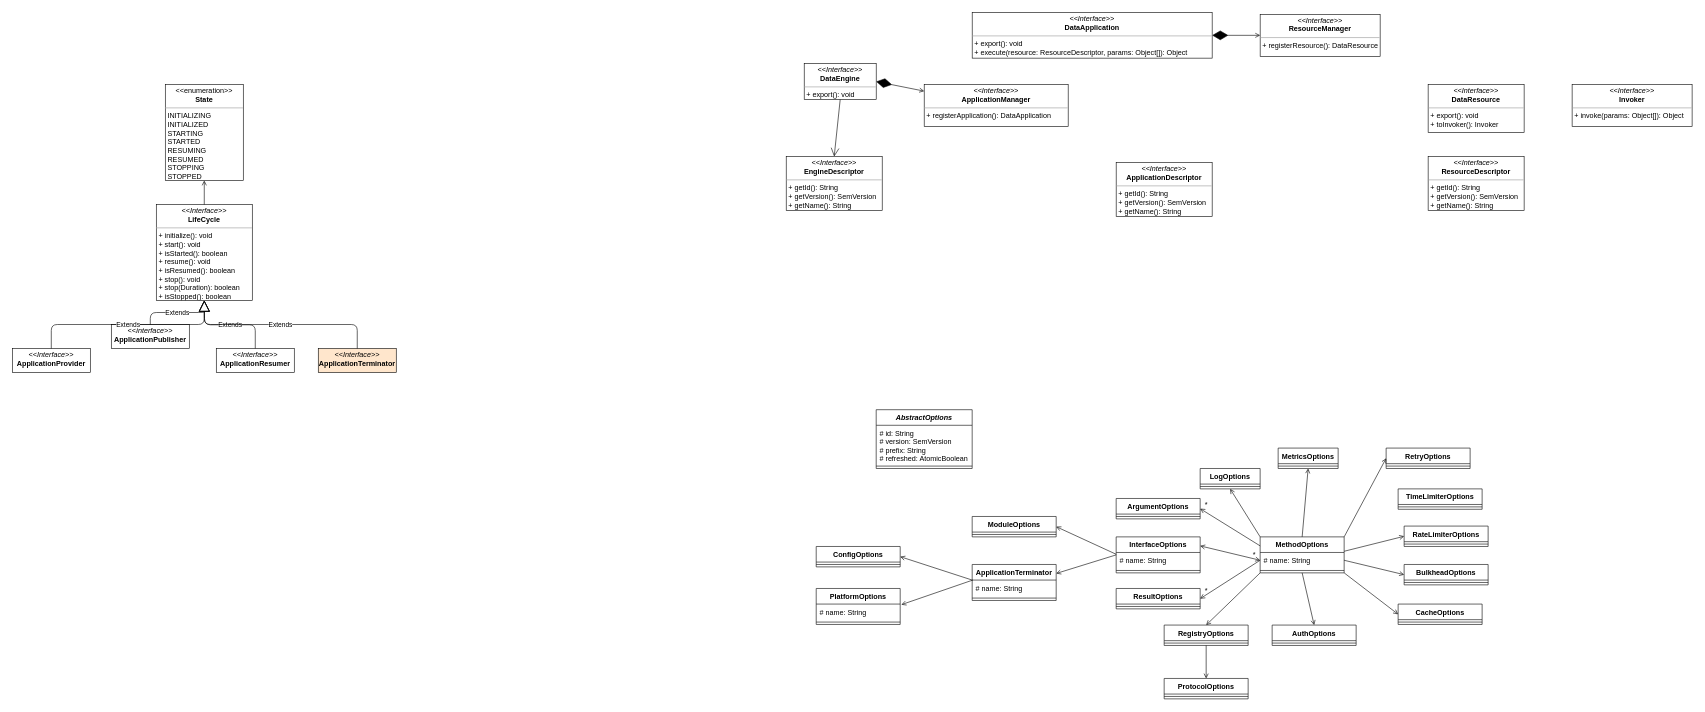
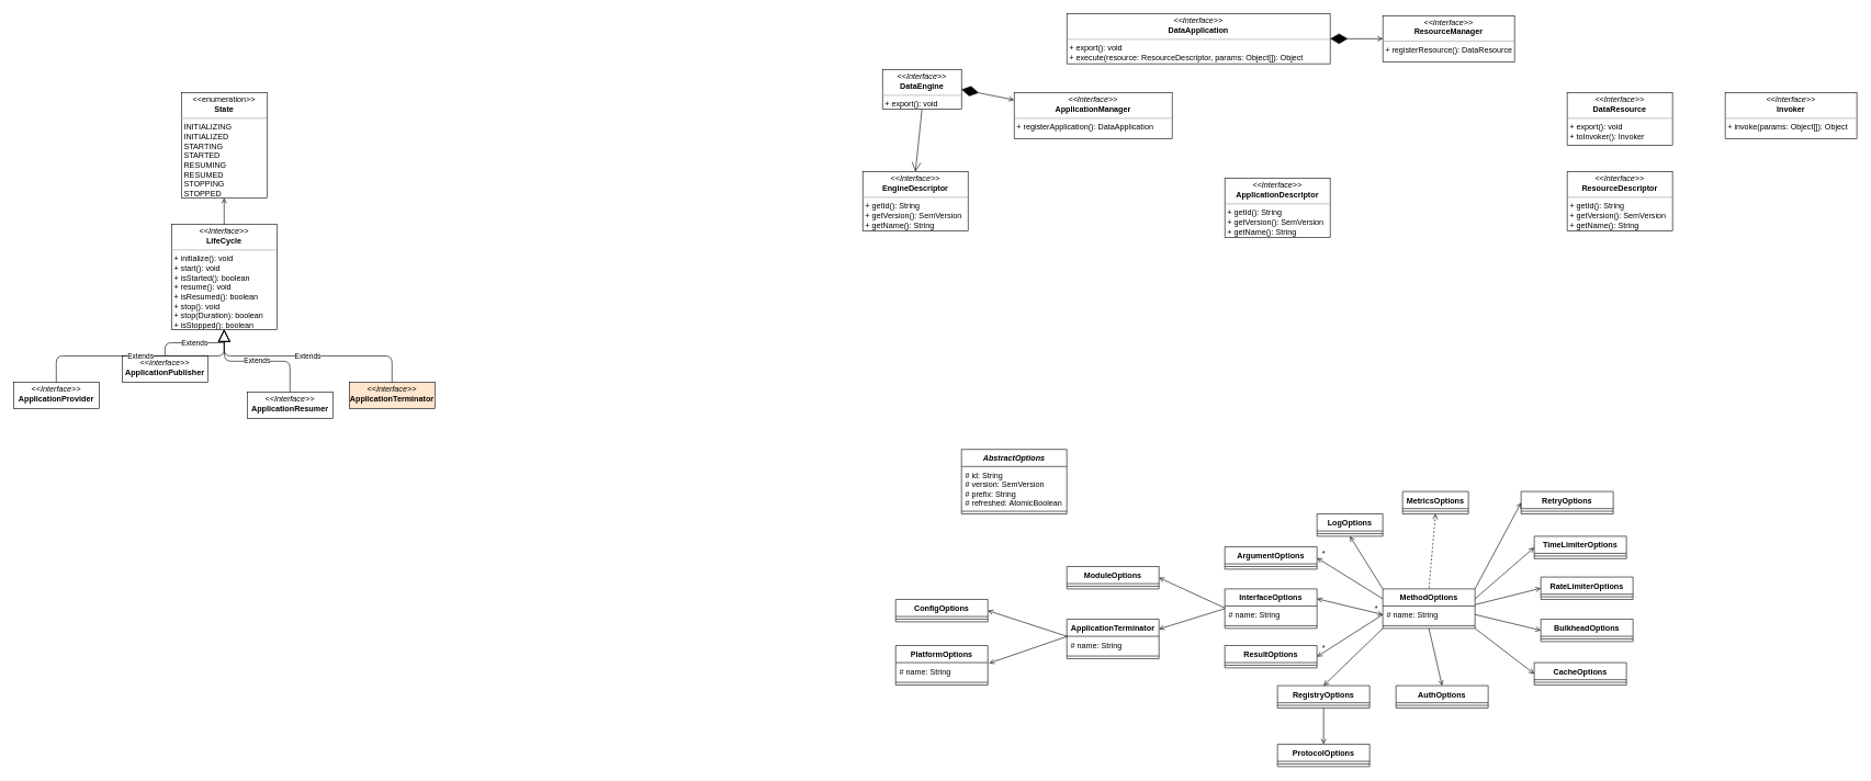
- <mxCell id="118" value="&lt;p style=&quot;margin: 0px ; margin-top: 4px ; text-align: center&quot;&gt;&lt;i&gt;&amp;lt;&amp;lt;Interface&amp;gt;&amp;gt;&lt;/i&gt;&lt;br&gt;&lt;b&gt;ApplicationResumer&lt;/b&gt;&lt;/p&gt;" style="verticalAlign=top;align=left;overflow=fill;fontSize=12;fontFamily=Helvetica;html=1;" vertex="1" parent="1"><mxGeometry x="360" y="580" width="130" height="40" as="geometry" /></mxCell>
+ <mxCell id="118" value="&lt;p style=&quot;margin: 0px ; margin-top: 4px ; text-align: center&quot;&gt;&lt;i&gt;&amp;lt;&amp;lt;Interface&amp;gt;&amp;gt;&lt;/i&gt;&lt;br&gt;&lt;b&gt;ApplicationResumer&lt;/b&gt;&lt;/p&gt;" style="verticalAlign=top;align=left;overflow=fill;fontSize=12;fontFamily=Helvetica;html=1;" vertex="1" parent="1"><mxGeometry x="375" y="595" width="130" height="40" as="geometry" /></mxCell>
- <mxCell id="93" value="" style="endArrow=none;html=1;startArrow=open;startFill=0;exitX=0.5;exitY=1;exitDx=0;exitDy=0;entryX=0.5;entryY=0;entryDx=0;entryDy=0;" parent="1" source="53" target="36" edge="1"><mxGeometry relative="1" as="geometry"><mxPoint x="2160" y="1217" as="sourcePoint" /><mxPoint x="2140" y="1130" as="targetPoint" /></mxGeometry></mxCell>
+ <mxCell id="93" value="" style="endArrow=none;html=1;startArrow=open;startFill=0;exitX=0.5;exitY=1;exitDx=0;exitDy=0;entryX=0.5;entryY=0;entryDx=0;entryDy=0;dashed=1;" parent="1" source="53" target="36" edge="1"><mxGeometry relative="1" as="geometry"><mxPoint x="2160" y="1217" as="sourcePoint" /><mxPoint x="2140" y="1130" as="targetPoint" /></mxGeometry></mxCell>
+ <mxCell id="102" value="" style="endArrow=none;html=1;startArrow=open;startFill=0;exitX=0;exitY=0.5;exitDx=0;exitDy=0;entryX=1;entryY=0.25;entryDx=0;entryDy=0;" parent="1" source="39" target="36" edge="1"><mxGeometry relative="1" as="geometry"><mxPoint x="2190" y="1237" as="sourcePoint" /><mxPoint x="2170" y="1150" as="targetPoint" /></mxGeometry></mxCell>
+ <mxCell id="103" value="" style="resizable=0;html=1;align=left;verticalAlign=bottom;labelBackgroundColor=#ffffff;fontSize=10;" parent="102" connectable="0" vertex="1"><mxGeometry x="-1" relative="1" as="geometry" /></mxCell>
+ <mxCell id="104" value="" style="resizable=0;html=1;align=right;verticalAlign=bottom;labelBackgroundColor=#ffffff;fontSize=10;" parent="102" connectable="0" vertex="1"><mxGeometry x="1" relative="1" as="geometry" /></mxCell>
